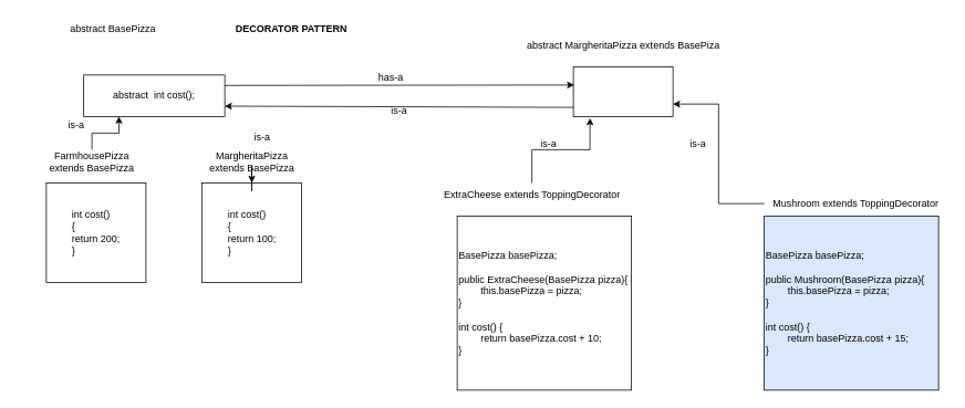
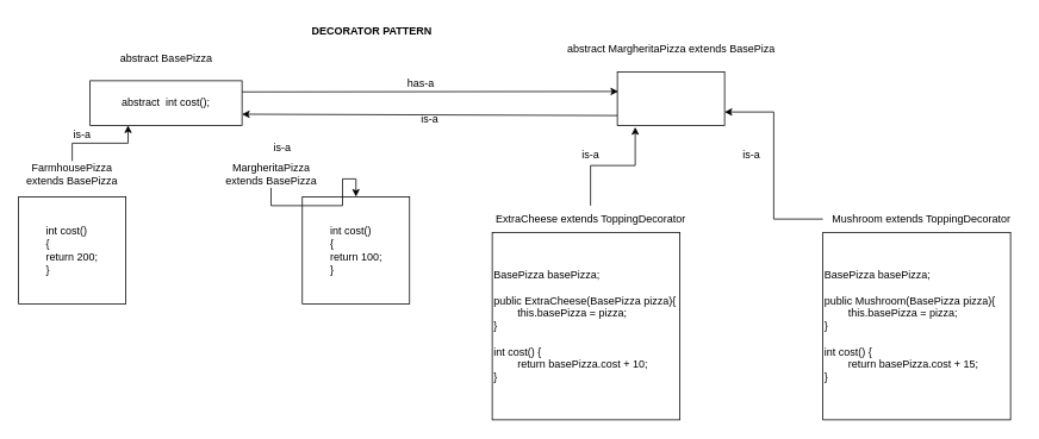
- <mxCell id="3" value="abstract BasePizza" style="text;html=1;strokeColor=none;fillColor=none;align=center;verticalAlign=middle;whiteSpace=wrap;rounded=0;" parent="1" vertex="1"><mxGeometry x="77.5" y="20" width="115" height="30" as="geometry" /></mxCell>
+ <mxCell id="3" value="abstract BasePizza" style="text;html=1;strokeColor=none;fillColor=none;align=center;verticalAlign=middle;whiteSpace=wrap;rounded=0;" parent="1" vertex="1"><mxGeometry x="127.5" y="50" width="115" height="30" as="geometry" /></mxCell>
- <mxCell id="26" value="&lt;b&gt;DECORATOR PATTERN&lt;/b&gt;" style="text;html=1;align=center;verticalAlign=middle;resizable=0;points=[];autosize=1;strokeColor=none;fillColor=none;" parent="1" vertex="1"><mxGeometry x="270" y="20" width="160" height="30" as="geometry" /></mxCell>
+ <mxCell id="26" value="&lt;b&gt;DECORATOR PATTERN&lt;/b&gt;" style="text;html=1;align=center;verticalAlign=middle;resizable=0;points=[];autosize=1;strokeColor=none;fillColor=none;" parent="1" vertex="1"><mxGeometry x="335" y="20" width="160" height="30" as="geometry" /></mxCell>
- <mxCell id="6" value="FarmhousePizza&lt;br&gt;extends BasePizza" style="text;html=1;strokeColor=none;fillColor=none;align=center;verticalAlign=middle;whiteSpace=wrap;rounded=0;" parent="1" vertex="1"><mxGeometry x="50" y="180" width="120" height="30" as="geometry" /></mxCell>
+ <mxCell id="6" value="FarmhousePizza&lt;br&gt;extends BasePizza" style="text;html=1;strokeColor=none;fillColor=none;align=center;verticalAlign=middle;whiteSpace=wrap;rounded=0;" parent="1" vertex="1"><mxGeometry x="20" y="180" width="120" height="30" as="geometry" /></mxCell>
- <mxCell id="15" value="ExtraCheese extends ToppingDecorator" style="text;html=1;align=center;verticalAlign=middle;resizable=0;points=[];autosize=1;strokeColor=none;fillColor=none;" parent="1" vertex="1"><mxGeometry x="520" y="220" width="240" height="30" as="geometry" /></mxCell>
+ <mxCell id="15" value="ExtraCheese extends ToppingDecorator" style="text;html=1;align=center;verticalAlign=middle;resizable=0;points=[];autosize=1;strokeColor=none;fillColor=none;" parent="1" vertex="1"><mxGeometry x="540" y="230" width="240" height="30" as="geometry" /></mxCell>
- <mxCell id="4" value="&lt;div style=&quot;text-align: left;&quot;&gt;&lt;span style=&quot;background-color: initial;&quot;&gt;int cost()&lt;/span&gt;&lt;/div&gt;&lt;div style=&quot;text-align: left;&quot;&gt;&lt;span style=&quot;background-color: initial;&quot;&gt;{&lt;/span&gt;&lt;/div&gt;&lt;div style=&quot;text-align: left;&quot;&gt;&lt;span style=&quot;background-color: initial;&quot;&gt;return 200;&lt;/span&gt;&lt;/div&gt;&lt;div style=&quot;text-align: left;&quot;&gt;&lt;span style=&quot;background-color: initial;&quot;&gt;}&lt;/span&gt;&lt;/div&gt;" style="whiteSpace=wrap;html=1;aspect=fixed;" parent="1" vertex="1"><mxGeometry x="55" y="220" width="120" height="120" as="geometry" /></mxCell>
+ <mxCell id="4" value="&lt;div style=&quot;text-align: left;&quot;&gt;&lt;span style=&quot;background-color: initial;&quot;&gt;int cost()&lt;/span&gt;&lt;/div&gt;&lt;div style=&quot;text-align: left;&quot;&gt;&lt;span style=&quot;background-color: initial;&quot;&gt;{&lt;/span&gt;&lt;/div&gt;&lt;div style=&quot;text-align: left;&quot;&gt;&lt;span style=&quot;background-color: initial;&quot;&gt;return 200;&lt;/span&gt;&lt;/div&gt;&lt;div style=&quot;text-align: left;&quot;&gt;&lt;span style=&quot;background-color: initial;&quot;&gt;}&lt;/span&gt;&lt;/div&gt;" style="whiteSpace=wrap;html=1;aspect=fixed;" parent="1" vertex="1"><mxGeometry x="20" y="220" width="120" height="120" as="geometry" /></mxCell>
- <mxCell id="7" value="&lt;div style=&quot;text-align: left;&quot;&gt;&lt;span style=&quot;background-color: initial;&quot;&gt;int cost()&lt;/span&gt;&lt;/div&gt;&lt;div style=&quot;text-align: left;&quot;&gt;&lt;span style=&quot;background-color: initial;&quot;&gt;{&lt;/span&gt;&lt;/div&gt;&lt;div style=&quot;text-align: left;&quot;&gt;&lt;span style=&quot;background-color: initial;&quot;&gt;return 100;&lt;/span&gt;&lt;/div&gt;&lt;div style=&quot;text-align: left;&quot;&gt;&lt;span style=&quot;background-color: initial;&quot;&gt;}&lt;/span&gt;&lt;/div&gt;" style="whiteSpace=wrap;html=1;aspect=fixed;" parent="1" vertex="1"><mxGeometry x="242.5" y="220" width="120" height="120" as="geometry" /></mxCell>
+ <mxCell id="7" value="&lt;div style=&quot;text-align: left;&quot;&gt;&lt;span style=&quot;background-color: initial;&quot;&gt;int cost()&lt;/span&gt;&lt;/div&gt;&lt;div style=&quot;text-align: left;&quot;&gt;&lt;span style=&quot;background-color: initial;&quot;&gt;{&lt;/span&gt;&lt;/div&gt;&lt;div style=&quot;text-align: left;&quot;&gt;&lt;span style=&quot;background-color: initial;&quot;&gt;return 100;&lt;/span&gt;&lt;/div&gt;&lt;div style=&quot;text-align: left;&quot;&gt;&lt;span style=&quot;background-color: initial;&quot;&gt;}&lt;/span&gt;&lt;/div&gt;" style="whiteSpace=wrap;html=1;aspect=fixed;" parent="1" vertex="1"><mxGeometry x="337.5" y="220" width="120" height="120" as="geometry" /></mxCell>
- <mxCell id="16" value="&lt;div style=&quot;&quot;&gt;BasePizza basePizza;&lt;/div&gt;&lt;div style=&quot;&quot;&gt;&lt;br&gt;&lt;/div&gt;&lt;div style=&quot;&quot;&gt;public Mushroom(BasePizza pizza){&lt;/div&gt;&lt;div style=&quot;&quot;&gt;&lt;span style=&quot;white-space: pre;&quot;&gt;&#09;&lt;/span&gt;this.basePizza = pizza;&lt;br&gt;&lt;/div&gt;&lt;div style=&quot;&quot;&gt;}&lt;/div&gt;&lt;div style=&quot;&quot;&gt;&lt;br&gt;&lt;/div&gt;&lt;div style=&quot;&quot;&gt;int cost() {&lt;/div&gt;&lt;div style=&quot;&quot;&gt;&lt;span style=&quot;white-space: pre;&quot;&gt;&#09;&lt;/span&gt;return basePizza.cost + 15;&lt;br&gt;&lt;/div&gt;&lt;div style=&quot;&quot;&gt;}&lt;/div&gt;" style="whiteSpace=wrap;html=1;aspect=fixed;align=left;fillColor=#dae8fc;" parent="1" vertex="1"><mxGeometry x="920" y="260" width="210" height="210" as="geometry" /></mxCell>
+ <mxCell id="16" value="&lt;div style=&quot;&quot;&gt;BasePizza basePizza;&lt;/div&gt;&lt;div style=&quot;&quot;&gt;&lt;br&gt;&lt;/div&gt;&lt;div style=&quot;&quot;&gt;public Mushroom(BasePizza pizza){&lt;/div&gt;&lt;div style=&quot;&quot;&gt;&lt;span style=&quot;white-space: pre;&quot;&gt;&#09;&lt;/span&gt;this.basePizza = pizza;&lt;br&gt;&lt;/div&gt;&lt;div style=&quot;&quot;&gt;}&lt;/div&gt;&lt;div style=&quot;&quot;&gt;&lt;br&gt;&lt;/div&gt;&lt;div style=&quot;&quot;&gt;int cost() {&lt;/div&gt;&lt;div style=&quot;&quot;&gt;&lt;span style=&quot;white-space: pre;&quot;&gt;&#09;&lt;/span&gt;return basePizza.cost + 15;&lt;br&gt;&lt;/div&gt;&lt;div style=&quot;&quot;&gt;}&lt;/div&gt;" style="whiteSpace=wrap;html=1;aspect=fixed;align=left;" parent="1" vertex="1"><mxGeometry x="920" y="260" width="210" height="210" as="geometry" /></mxCell>
